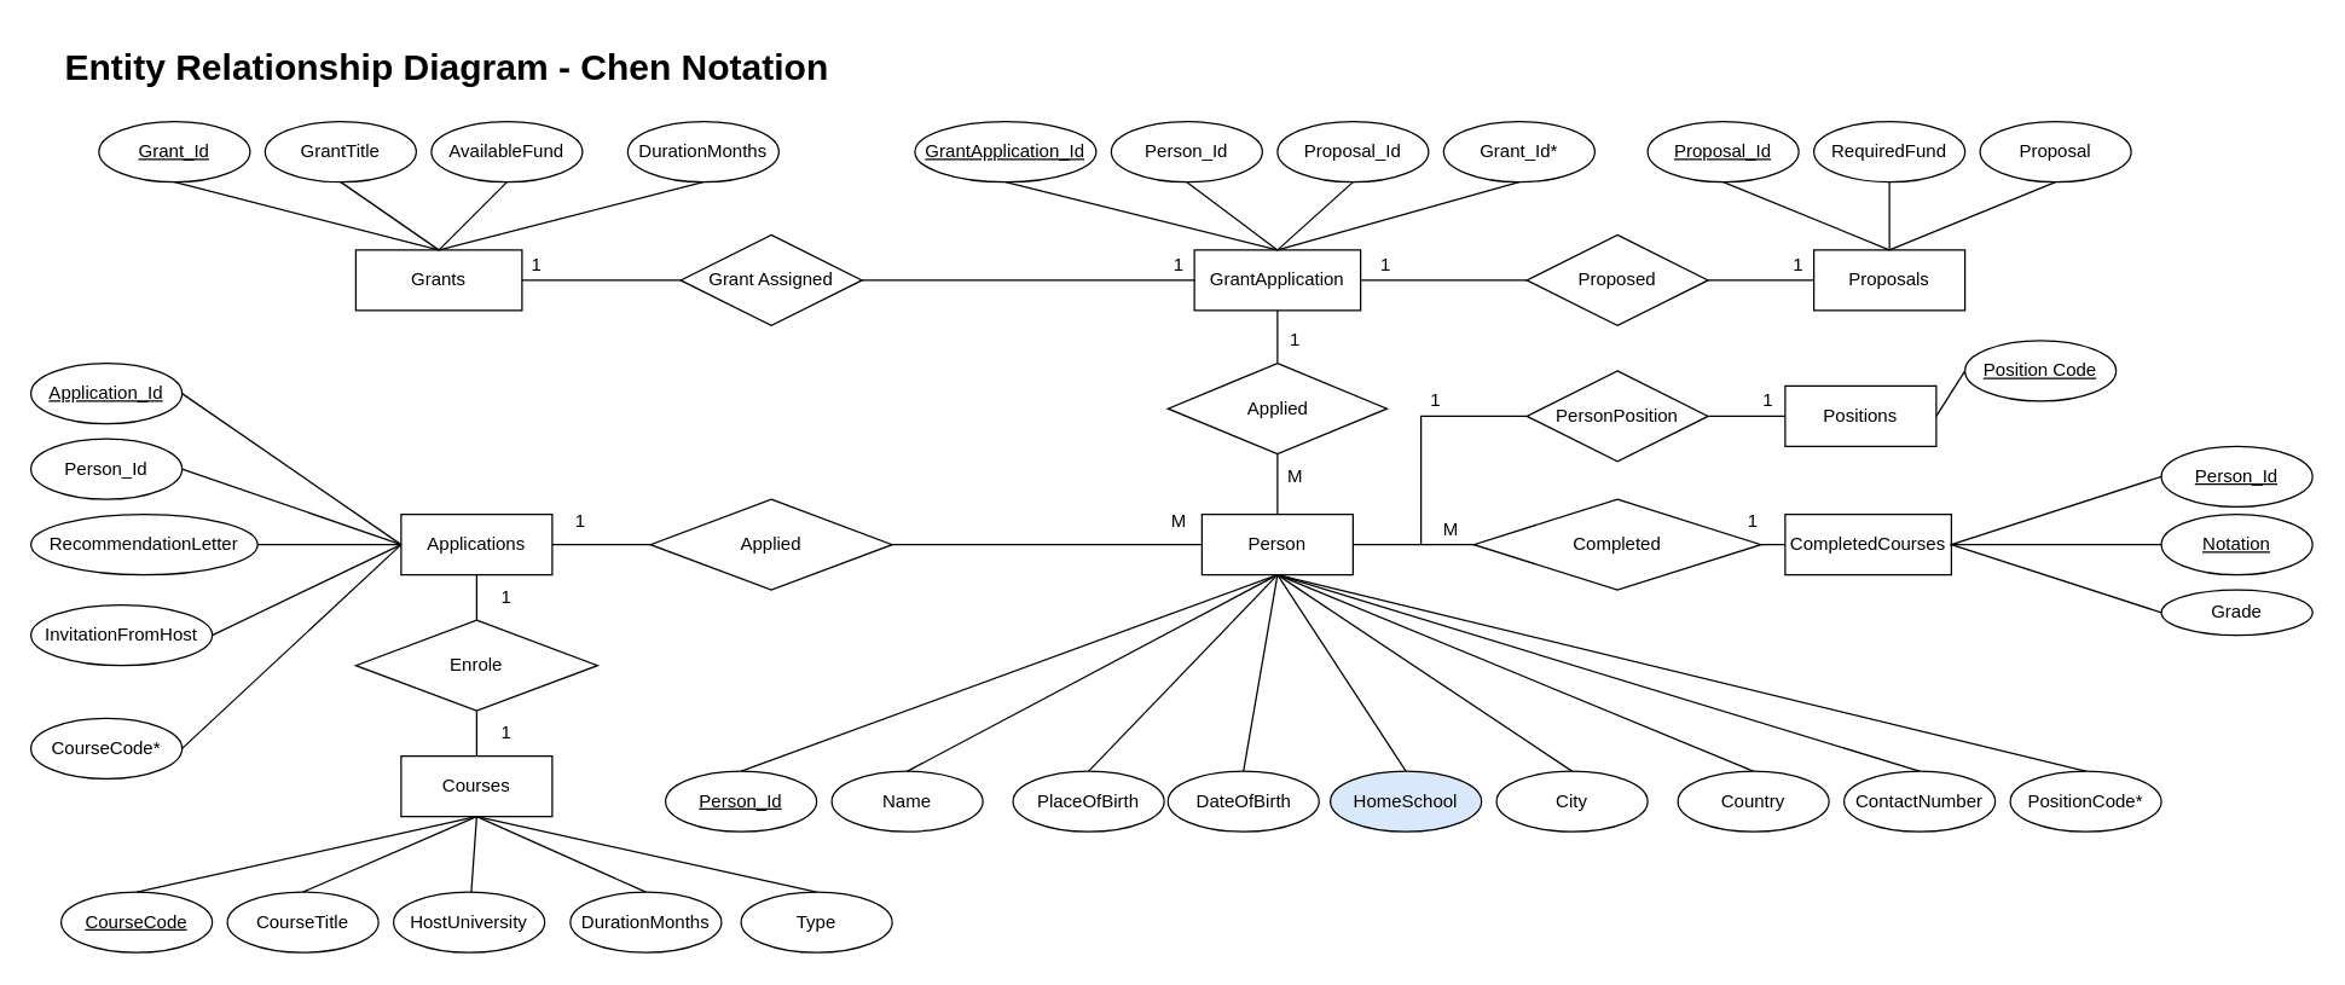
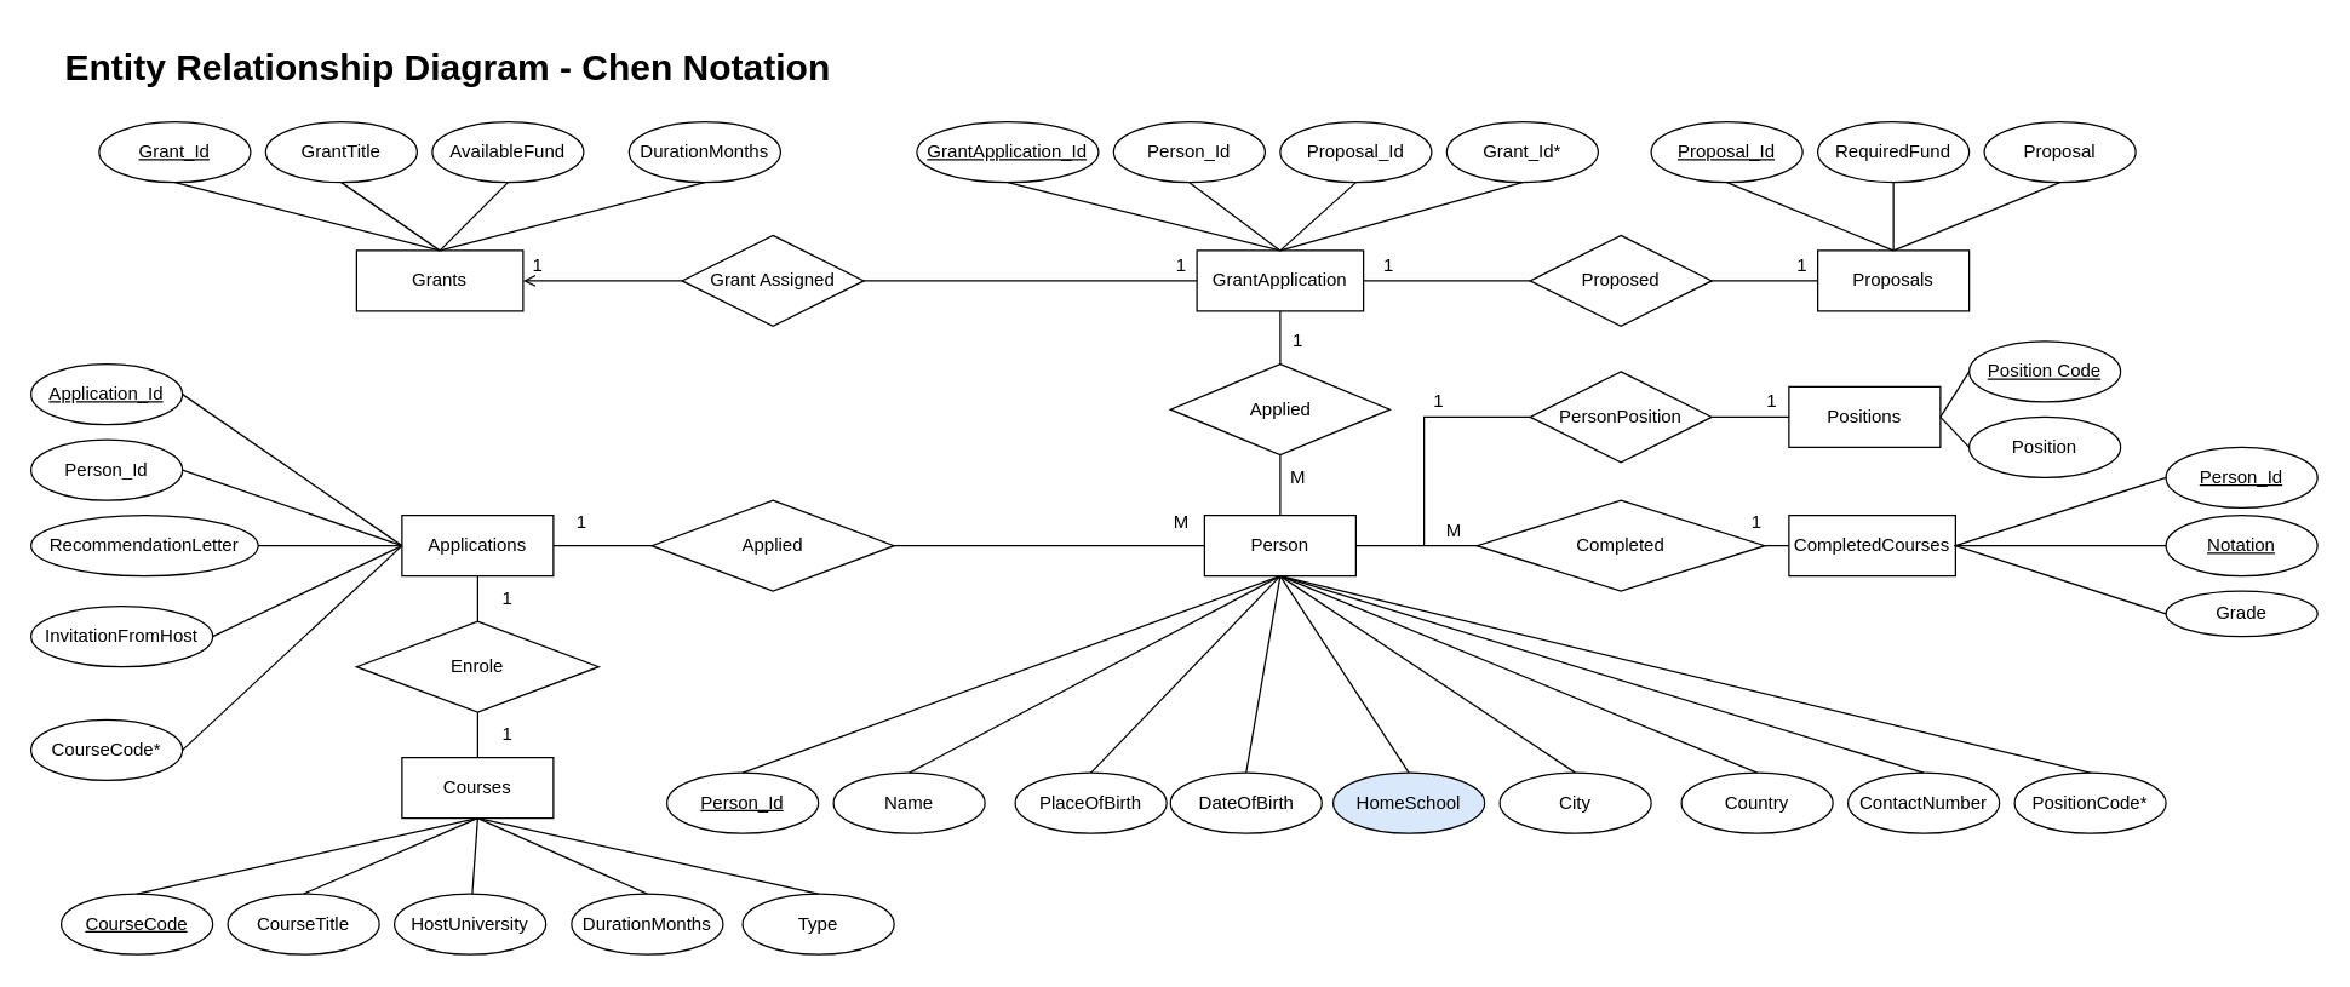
- <mxCell id="80" value="" style="endArrow=none;html=1;rounded=0;exitX=0;exitY=0.5;exitDx=0;exitDy=0;entryX=1;entryY=0.5;entryDx=0;entryDy=0;" parent="1" source="79" target="54" edge="1"><mxGeometry width="50" height="50" relative="1" as="geometry"><mxPoint x="520" y="215" as="sourcePoint" /><mxPoint x="325" y="195" as="targetPoint" /></mxGeometry></mxCell>
+ <mxCell id="80" value="" style="endArrow=open;html=1;rounded=0;exitX=0;exitY=0.5;exitDx=0;exitDy=0;entryX=1;entryY=0.5;entryDx=0;entryDy=0;" parent="1" source="79" target="54" edge="1"><mxGeometry width="50" height="50" relative="1" as="geometry"><mxPoint x="520" y="215" as="sourcePoint" /><mxPoint x="325" y="195" as="targetPoint" /></mxGeometry></mxCell>
+ <mxCell id="25" value="" style="endArrow=none;html=1;rounded=0;exitX=0;exitY=0.5;exitDx=0;exitDy=0;entryX=1;entryY=0.5;entryDx=0;entryDy=0;" parent="1" source="23" target="21" edge="1"><mxGeometry width="50" height="50" relative="1" as="geometry"><mxPoint x="2000" y="325" as="sourcePoint" /><mxPoint x="2060" y="345" as="targetPoint" /></mxGeometry></mxCell>
+ <mxCell id="23" value="Position" style="ellipse;whiteSpace=wrap;html=1;align=center;" parent="1" vertex="1"><mxGeometry x="1300" y="275" width="100" height="40" as="geometry" /></mxCell>
